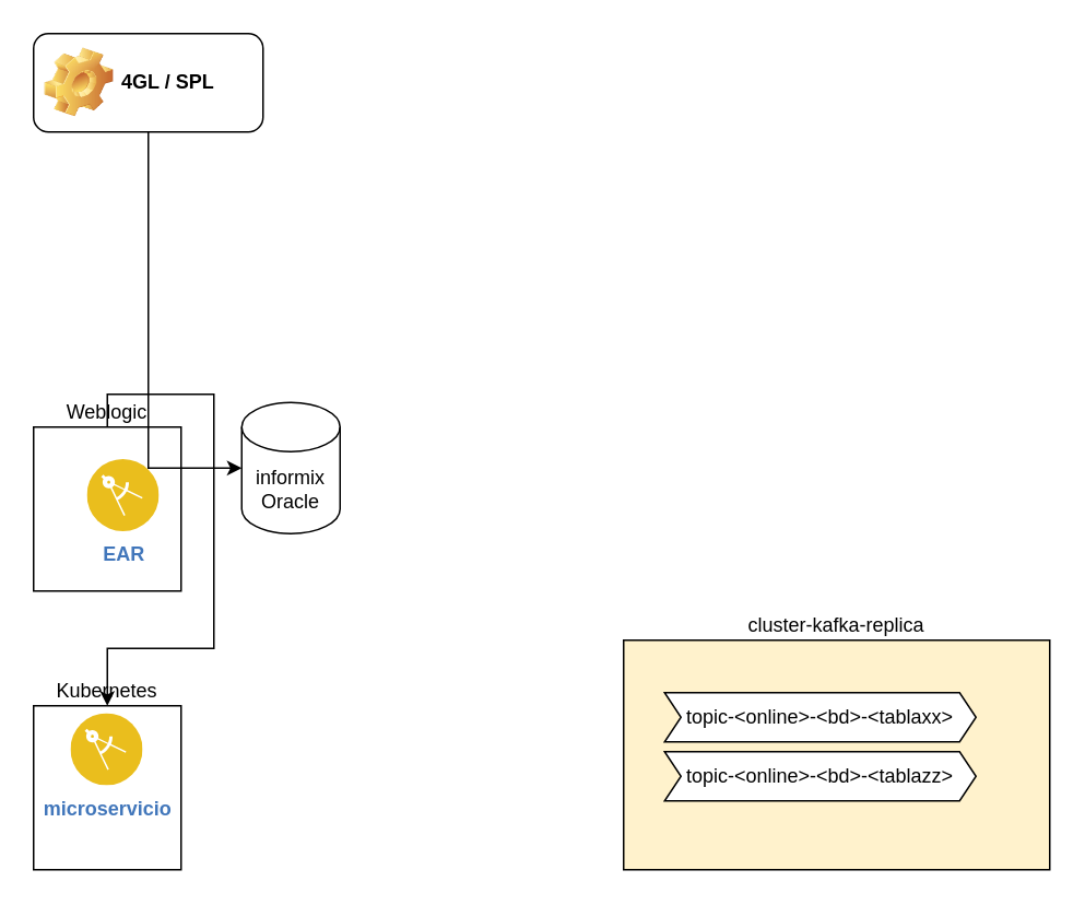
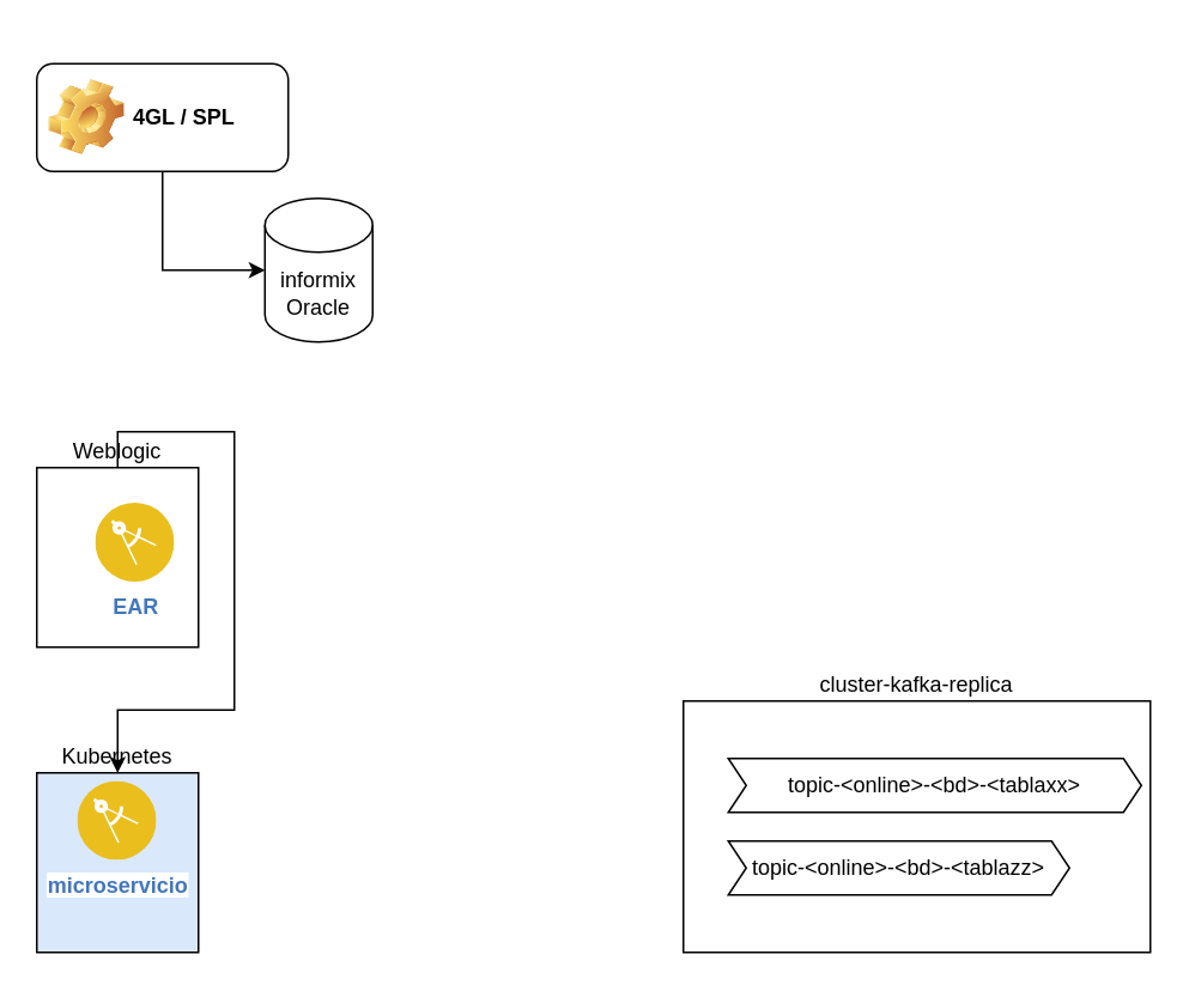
- <mxCell id="9" value="4GL / SPL" style="label;whiteSpace=wrap;html=1;image=img/clipart/Gear_128x128.png" vertex="1" parent="1"><mxGeometry x="20" y="20" width="140" height="60" as="geometry" /></mxCell>
+ <mxCell id="9" value="4GL / SPL" style="label;whiteSpace=wrap;html=1;image=img/clipart/Gear_128x128.png" vertex="1" parent="1"><mxGeometry x="20" y="35" width="140" height="60" as="geometry" /></mxCell>
- <mxCell id="3" value="informix&lt;br&gt;Oracle" style="shape=cylinder3;whiteSpace=wrap;html=1;boundedLbl=1;backgroundOutline=1;size=15;" vertex="1" parent="1"><mxGeometry x="147" y="245" width="60" height="80" as="geometry" /></mxCell>
+ <mxCell id="3" value="informix&lt;br&gt;Oracle" style="shape=cylinder3;whiteSpace=wrap;html=1;boundedLbl=1;backgroundOutline=1;size=15;" vertex="1" parent="1"><mxGeometry x="147" y="110" width="60" height="80" as="geometry" /></mxCell>
- <mxCell id="12" value="topic-&amp;lt;online&amp;gt;-&amp;lt;bd&amp;gt;-&amp;lt;tablaxx&amp;gt;" style="shape=step;perimeter=stepPerimeter;whiteSpace=wrap;html=1;fixedSize=1;size=10;" vertex="1" parent="10"><mxGeometry x="25" y="32" width="190" height="30" as="geometry" /></mxCell>
+ <mxCell id="12" value="topic-&amp;lt;online&amp;gt;-&amp;lt;bd&amp;gt;-&amp;lt;tablaxx&amp;gt;" style="shape=step;perimeter=stepPerimeter;whiteSpace=wrap;html=1;fixedSize=1;size=10;" vertex="1" parent="10"><mxGeometry x="25" y="32" width="230" height="30" as="geometry" /></mxCell>
- <mxCell id="11" value="cluster-kafka-replica" style="rounded=0;whiteSpace=wrap;html=1;labelPosition=center;verticalLabelPosition=top;align=center;verticalAlign=bottom;fillColor=#fff2cc;" vertex="1" parent="10"><mxGeometry width="260" height="140" as="geometry" /></mxCell>
+ <mxCell id="11" value="cluster-kafka-replica" style="rounded=0;whiteSpace=wrap;html=1;labelPosition=center;verticalLabelPosition=top;align=center;verticalAlign=bottom;" vertex="1" parent="10"><mxGeometry width="260" height="140" as="geometry" /></mxCell>
- <mxCell id="13" value="topic-&amp;lt;online&amp;gt;-&amp;lt;bd&amp;gt;-&amp;lt;tablazz&amp;gt;" style="shape=step;perimeter=stepPerimeter;whiteSpace=wrap;html=1;fixedSize=1;size=10;" vertex="1" parent="10"><mxGeometry x="25" y="68" width="190" height="30" as="geometry" /></mxCell>
+ <mxCell id="13" value="topic-&amp;lt;online&amp;gt;-&amp;lt;bd&amp;gt;-&amp;lt;tablazz&amp;gt;" style="shape=step;perimeter=stepPerimeter;whiteSpace=wrap;html=1;fixedSize=1;size=10;" vertex="1" parent="10"><mxGeometry x="25" y="78" width="190" height="30" as="geometry" /></mxCell>
- <mxCell id="6" value="Kubernetes" style="rounded=0;whiteSpace=wrap;html=1;labelPosition=center;verticalLabelPosition=top;align=center;verticalAlign=bottom;" vertex="1" parent="1"><mxGeometry x="20" y="430" width="90" height="100" as="geometry" /></mxCell>
+ <mxCell id="6" value="Kubernetes" style="rounded=0;whiteSpace=wrap;html=1;labelPosition=center;verticalLabelPosition=top;align=center;verticalAlign=bottom;fillColor=#dae8fc;" vertex="1" parent="1"><mxGeometry x="20" y="430" width="90" height="100" as="geometry" /></mxCell>
